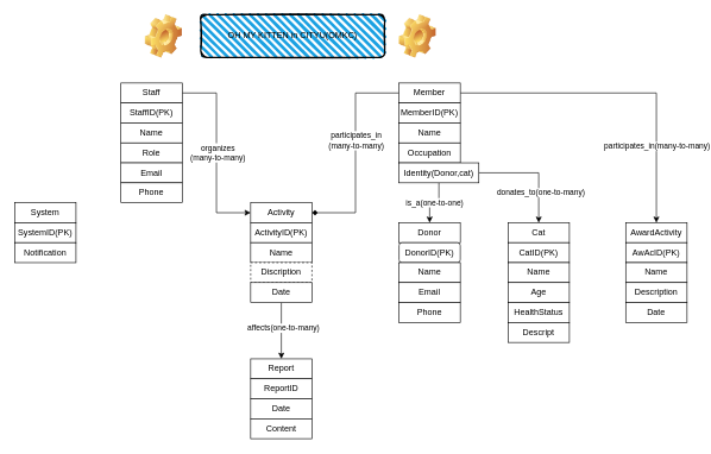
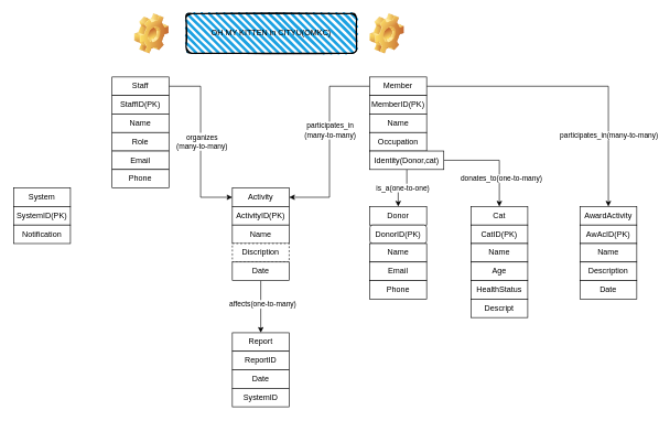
- <mxCell id="21" style="edgeStyle=orthogonalEdgeStyle;rounded=0;orthogonalLoop=1;jettySize=auto;html=1;exitX=0;exitY=0.5;exitDx=0;exitDy=0;entryX=1;entryY=0.5;entryDx=0;entryDy=0;endArrow=diamond;" edge="1" parent="1" source="25" target="10"><mxGeometry relative="1" as="geometry" /></mxCell>
+ <mxCell id="21" style="edgeStyle=orthogonalEdgeStyle;rounded=0;orthogonalLoop=1;jettySize=auto;html=1;exitX=0;exitY=0.5;exitDx=0;exitDy=0;entryX=1;entryY=0.5;entryDx=0;entryDy=0;" edge="1" parent="1" source="25" target="10"><mxGeometry relative="1" as="geometry" /></mxCell>
- <mxCell id="20" value="Content" style="rounded=0;whiteSpace=wrap;html=1;" vertex="1" parent="1"><mxGeometry x="351" y="587" width="86" height="28" as="geometry" /></mxCell>
+ <mxCell id="20" value="SystemID" style="rounded=0;whiteSpace=wrap;html=1;" vertex="1" parent="1"><mxGeometry x="351" y="587" width="86" height="28" as="geometry" /></mxCell>
